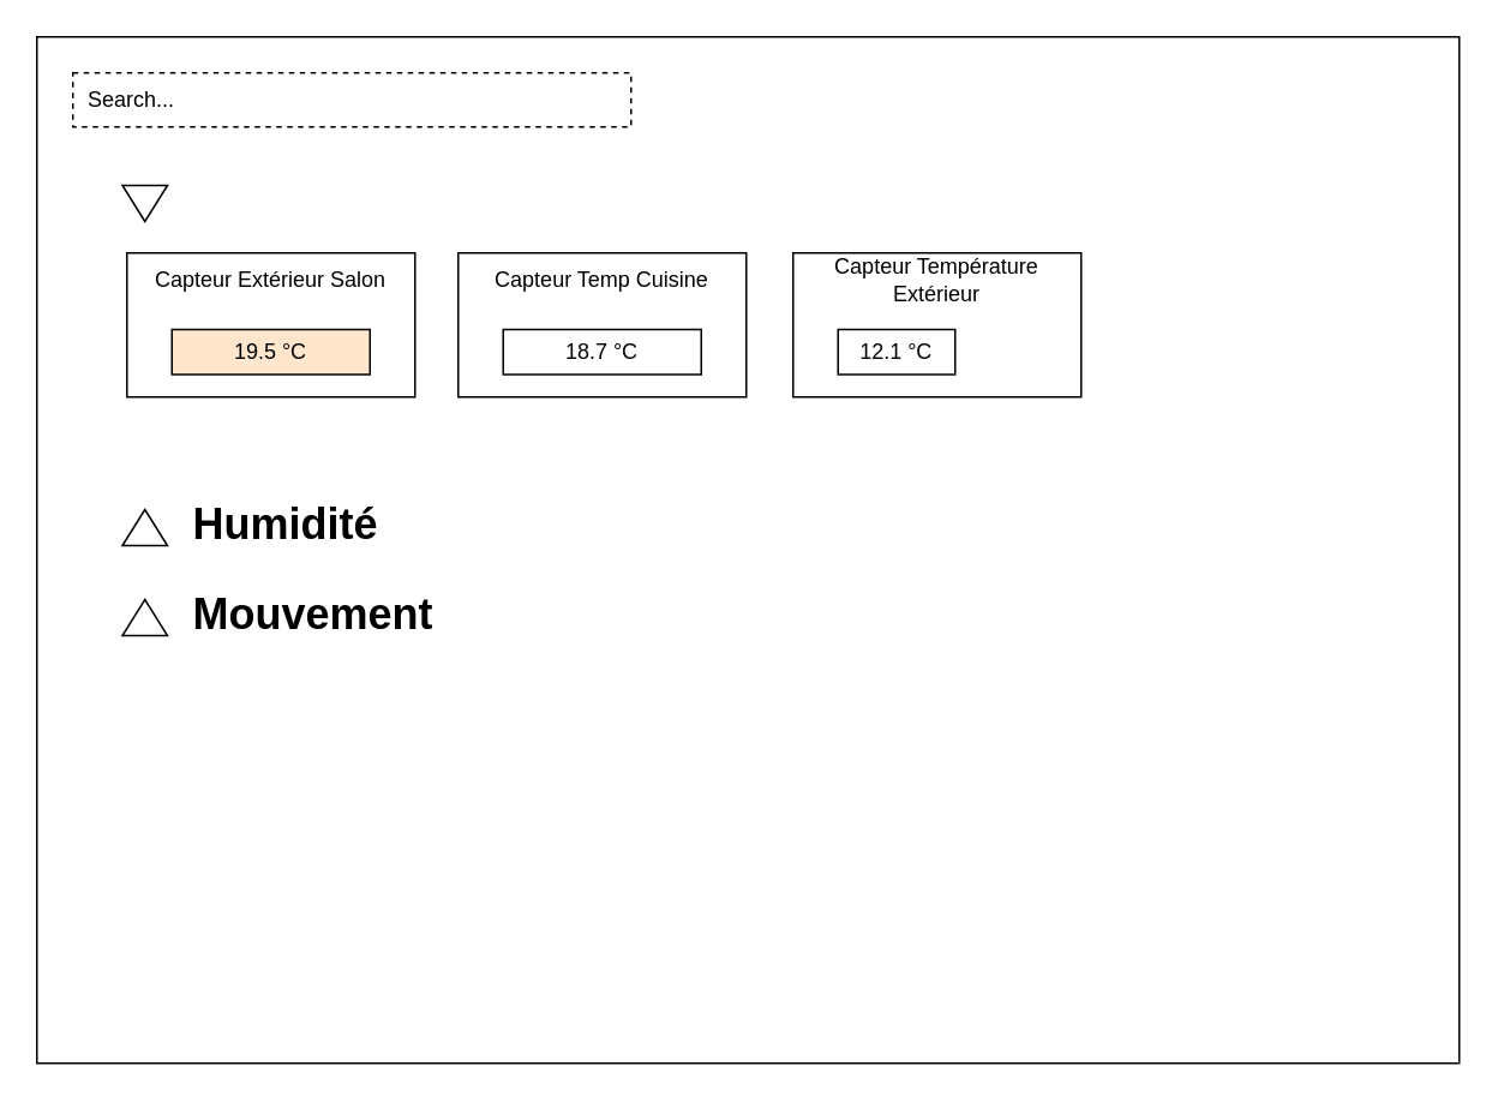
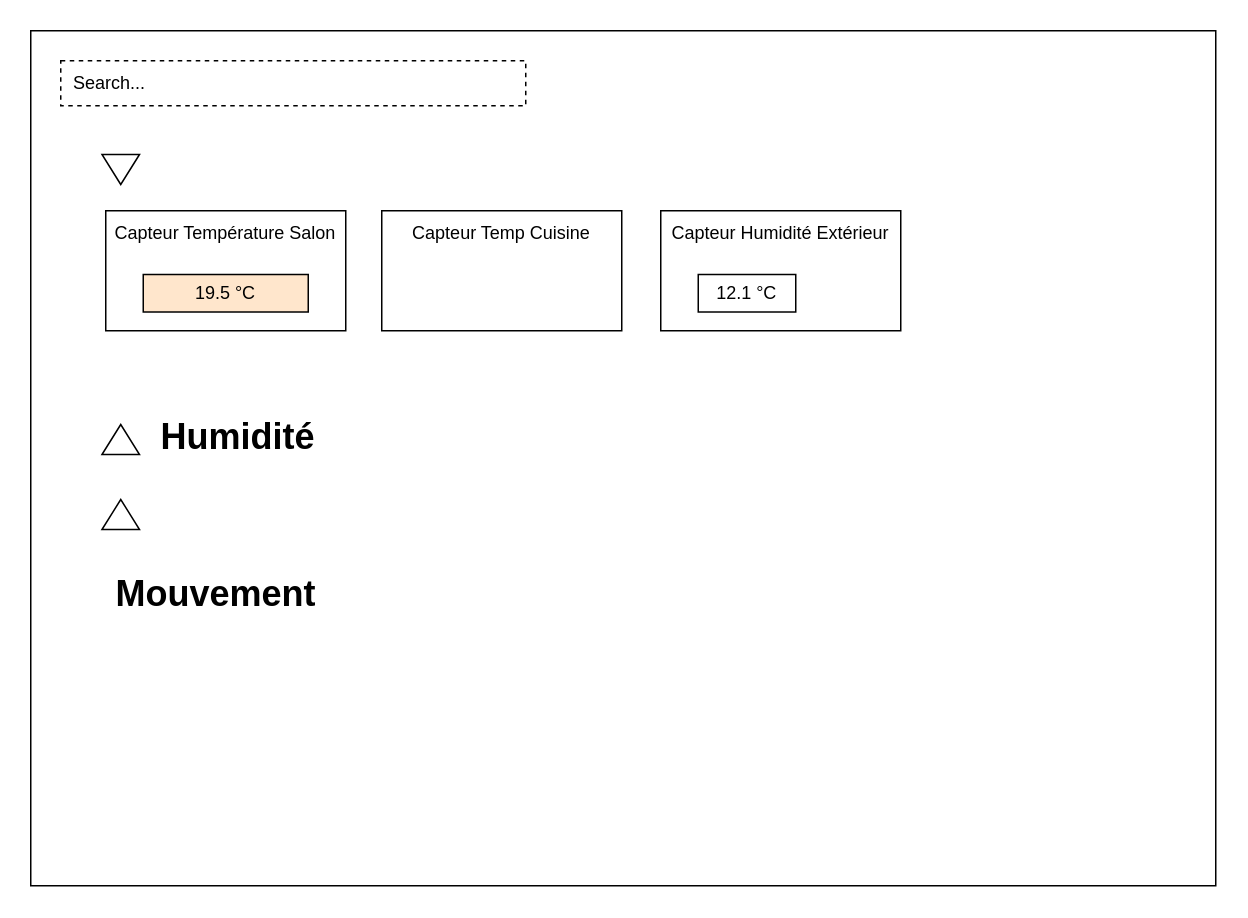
- <mxCell id="10" value="Capteur Extérieur Salon" style="text;html=1;align=center;verticalAlign=middle;whiteSpace=wrap;rounded=0;" vertex="1" parent="1"><mxGeometry x="70" y="140" width="160" height="30" as="geometry" /></mxCell>
+ <mxCell id="10" value="Capteur Température Salon" style="text;html=1;align=center;verticalAlign=middle;whiteSpace=wrap;rounded=0;" vertex="1" parent="1"><mxGeometry x="70" y="140" width="160" height="30" as="geometry" /></mxCell>
- <mxCell id="16" value="Capteur Température Extérieur" style="text;html=1;align=center;verticalAlign=middle;whiteSpace=wrap;rounded=0;" vertex="1" parent="1"><mxGeometry x="440" y="140" width="160" height="30" as="geometry" /></mxCell>
+ <mxCell id="16" value="Capteur Humidité Extérieur" style="text;html=1;align=center;verticalAlign=middle;whiteSpace=wrap;rounded=0;" vertex="1" parent="1"><mxGeometry x="440" y="140" width="160" height="30" as="geometry" /></mxCell>
- <mxCell id="14" value="18.7 °C" style="rounded=0;whiteSpace=wrap;html=1;" vertex="1" parent="1"><mxGeometry x="279" y="182.5" width="110" height="25" as="geometry" /></mxCell>
- <mxCell id="8" value="&lt;h1 style=&quot;margin-top: 0px;&quot;&gt;Mouvement&lt;br&gt;&lt;/h1&gt;" style="text;html=1;whiteSpace=wrap;overflow=hidden;rounded=0;" vertex="1" parent="1"><mxGeometry x="105" y="320" width="180" height="50" as="geometry" /></mxCell>
+ <mxCell id="8" value="&lt;h1 style=&quot;margin-top: 0px;&quot;&gt;Mouvement&lt;br&gt;&lt;/h1&gt;" style="text;html=1;whiteSpace=wrap;overflow=hidden;rounded=0;" vertex="1" parent="1"><mxGeometry x="75" y="375" width="180" height="50" as="geometry" /></mxCell>
